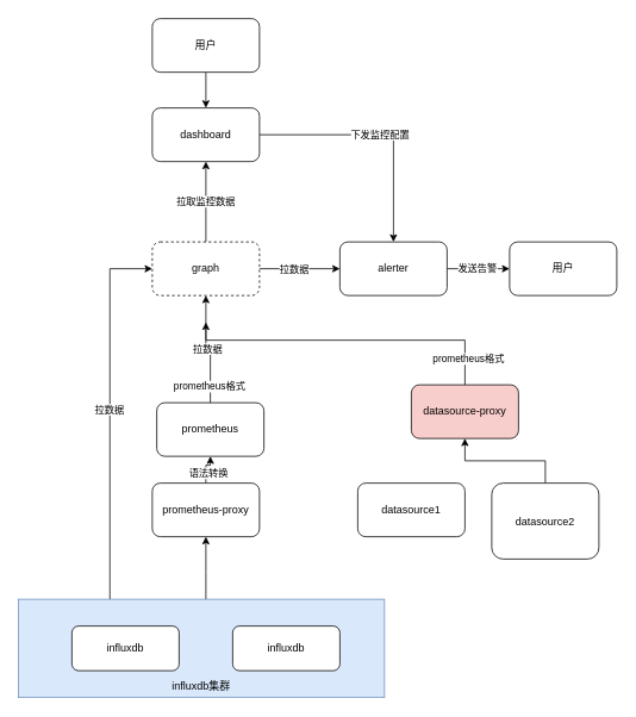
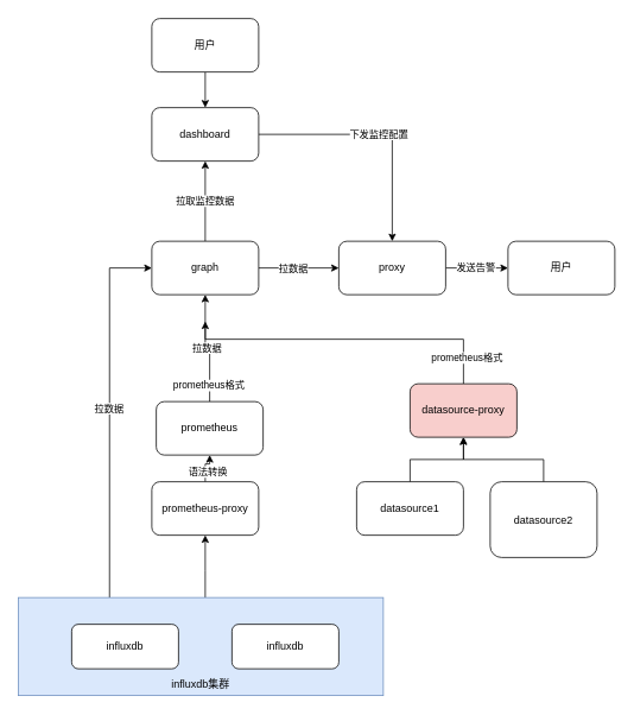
- <mxCell id="11" value="graph" style="rounded=1;whiteSpace=wrap;html=1;dashed=1;" vertex="1" parent="1"><mxGeometry x="170" y="270" width="120" height="60" as="geometry" /></mxCell>
+ <mxCell id="11" value="graph" style="rounded=1;whiteSpace=wrap;html=1;" vertex="1" parent="1"><mxGeometry x="170" y="270" width="120" height="60" as="geometry" /></mxCell>
- <mxCell id="14" value="alerter" style="rounded=1;whiteSpace=wrap;html=1;" vertex="1" parent="1"><mxGeometry x="380" y="270" width="120" height="60" as="geometry" /></mxCell>
+ <mxCell id="14" value="proxy" style="rounded=1;whiteSpace=wrap;html=1;" vertex="1" parent="1"><mxGeometry x="380" y="270" width="120" height="60" as="geometry" /></mxCell>
+ <mxCell id="24" style="edgeStyle=orthogonalEdgeStyle;rounded=0;orthogonalLoop=1;jettySize=auto;html=1;entryX=0.5;entryY=1;entryDx=0;entryDy=0;" edge="1" parent="1" source="25" target="23"><mxGeometry relative="1" as="geometry" /></mxCell>
